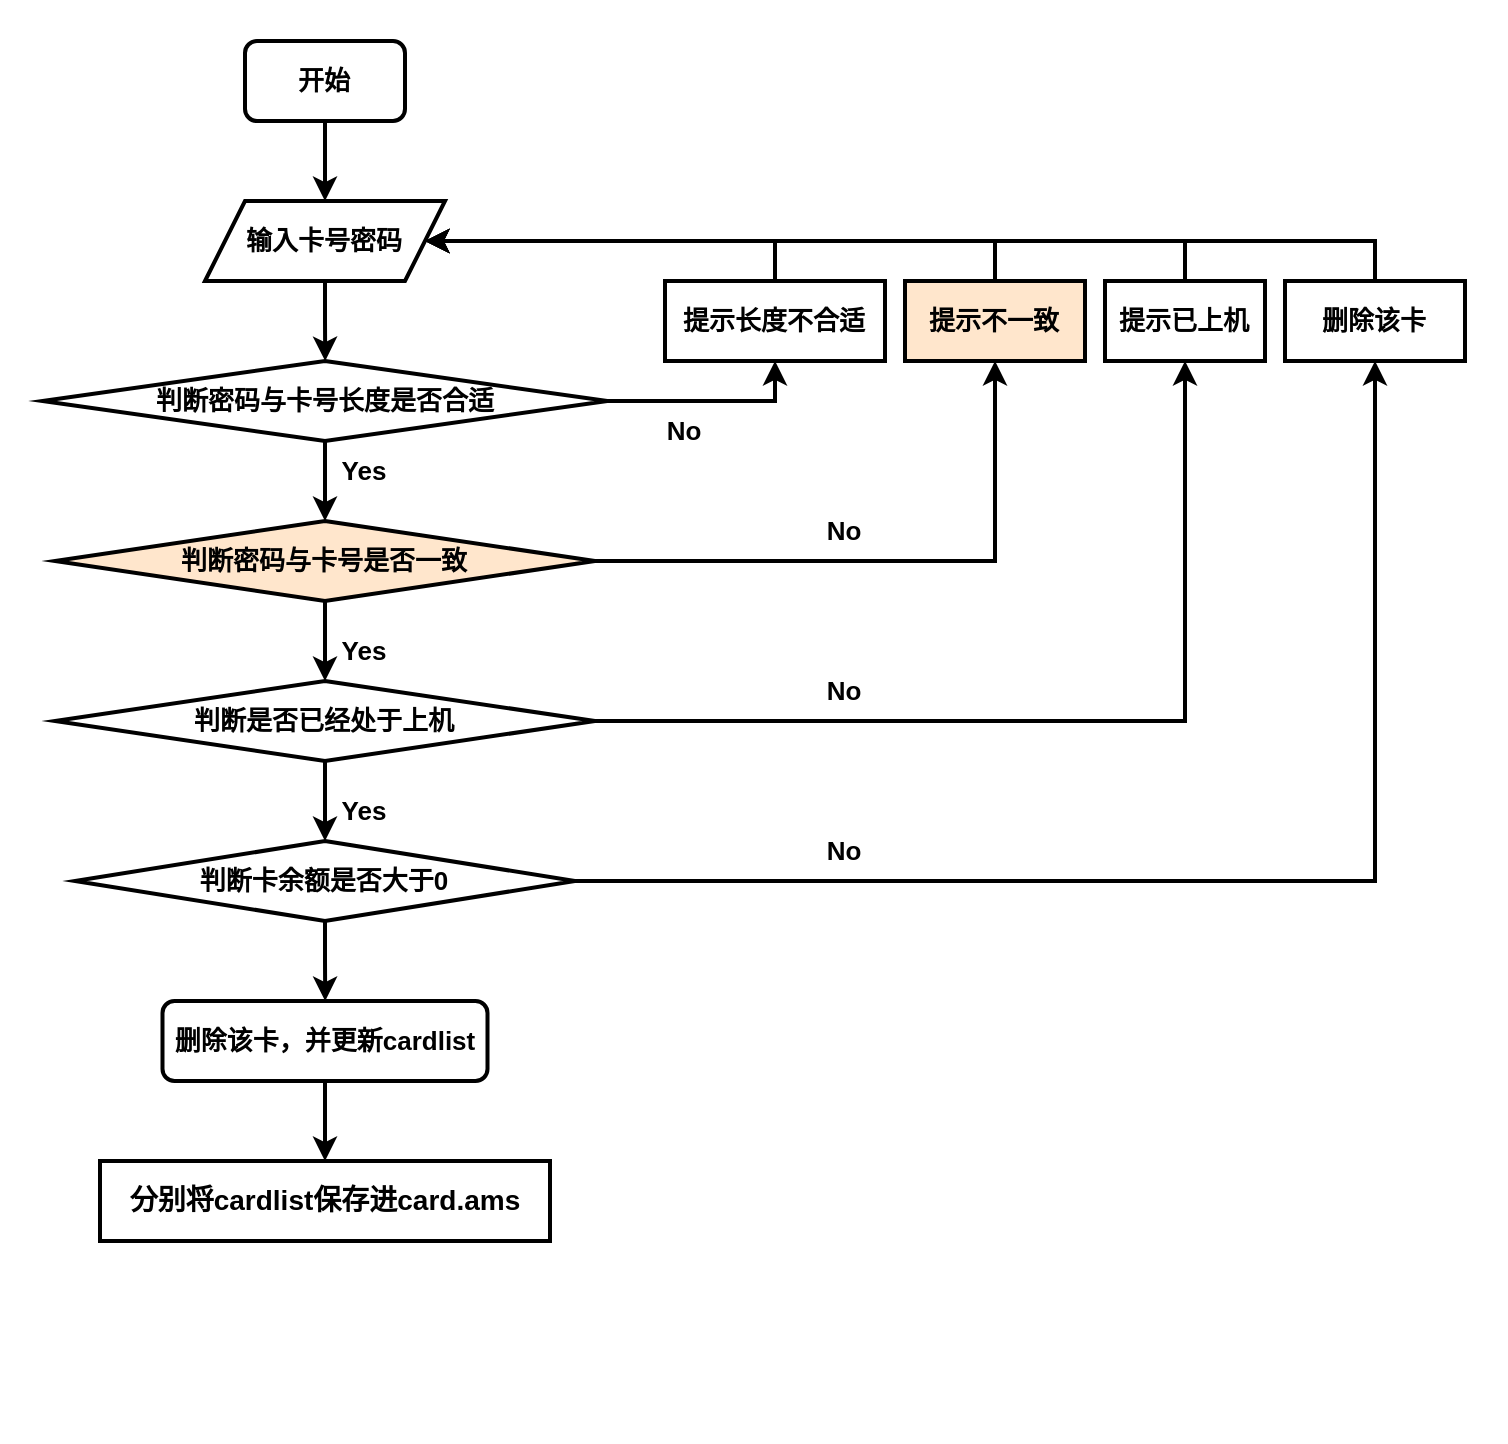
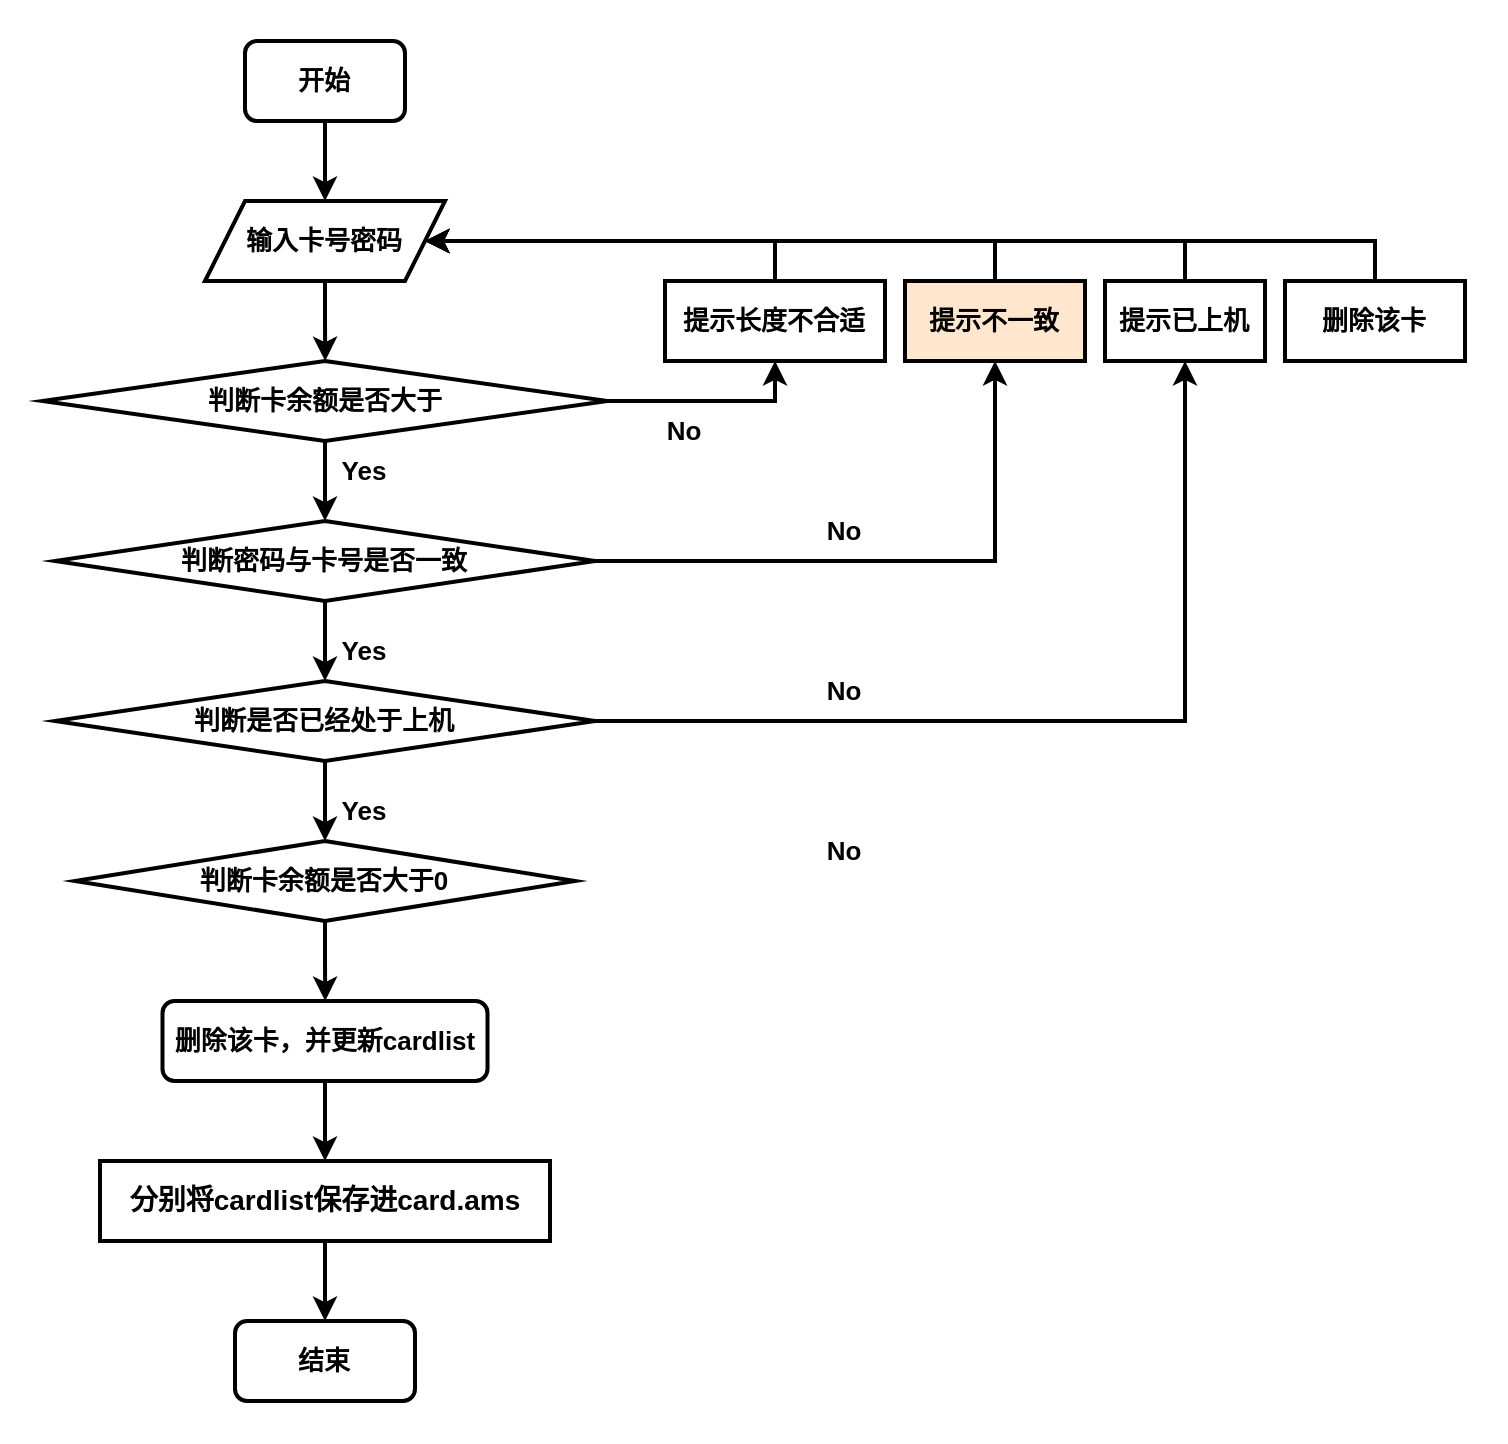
- <mxCell id="8" value="&lt;b&gt;判断密码与卡号长度是否合适&lt;/b&gt;" style="rhombus;whiteSpace=wrap;html=1;strokeWidth=2;fontSize=13;" parent="1" vertex="1"><mxGeometry x="20.75" y="180" width="282.5" height="40" as="geometry" /></mxCell>
+ <mxCell id="8" value="&lt;b&gt;判断卡余额是否大于&lt;/b&gt;" style="rhombus;whiteSpace=wrap;html=1;strokeWidth=2;fontSize=13;" parent="1" vertex="1"><mxGeometry x="20.75" y="180" width="282.5" height="40" as="geometry" /></mxCell>
- <mxCell id="11" value="&lt;b&gt;判断密码与卡号是否一致&lt;/b&gt;" style="rhombus;whiteSpace=wrap;html=1;strokeWidth=2;fontSize=13;fillColor=#ffe6cc;" parent="1" vertex="1"><mxGeometry x="27" y="260" width="270" height="40" as="geometry" /></mxCell>
+ <mxCell id="11" value="&lt;b&gt;判断密码与卡号是否一致&lt;/b&gt;" style="rhombus;whiteSpace=wrap;html=1;strokeWidth=2;fontSize=13;" parent="1" vertex="1"><mxGeometry x="27" y="260" width="270" height="40" as="geometry" /></mxCell>
- <mxCell id="18" style="edgeStyle=orthogonalEdgeStyle;rounded=0;orthogonalLoop=1;jettySize=auto;html=1;exitX=1;exitY=0.5;exitDx=0;exitDy=0;entryX=0.5;entryY=1;entryDx=0;entryDy=0;strokeWidth=2;fontSize=13;" parent="1" source="19" target="28" edge="1"><mxGeometry relative="1" as="geometry" /></mxCell>
+ <mxCell id="36" style="edgeStyle=orthogonalEdgeStyle;rounded=0;orthogonalLoop=1;jettySize=auto;html=1;exitX=0.5;exitY=1;exitDx=0;exitDy=0;strokeWidth=2;fontSize=14;" parent="1" source="37" target="20" edge="1"><mxGeometry relative="1" as="geometry" /></mxCell>
+ <mxCell id="20" value="&lt;b&gt;结束&lt;/b&gt;" style="rounded=1;whiteSpace=wrap;html=1;strokeWidth=2;fontSize=13;" parent="1" vertex="1"><mxGeometry x="117" y="660" width="90" height="40" as="geometry" /></mxCell>
